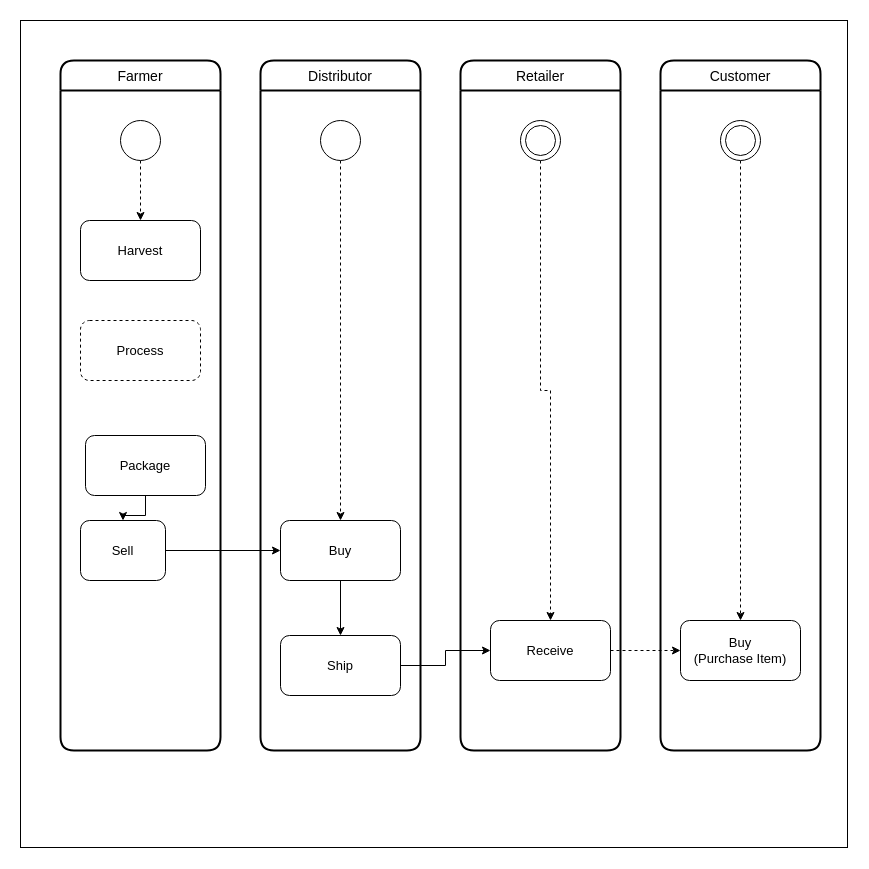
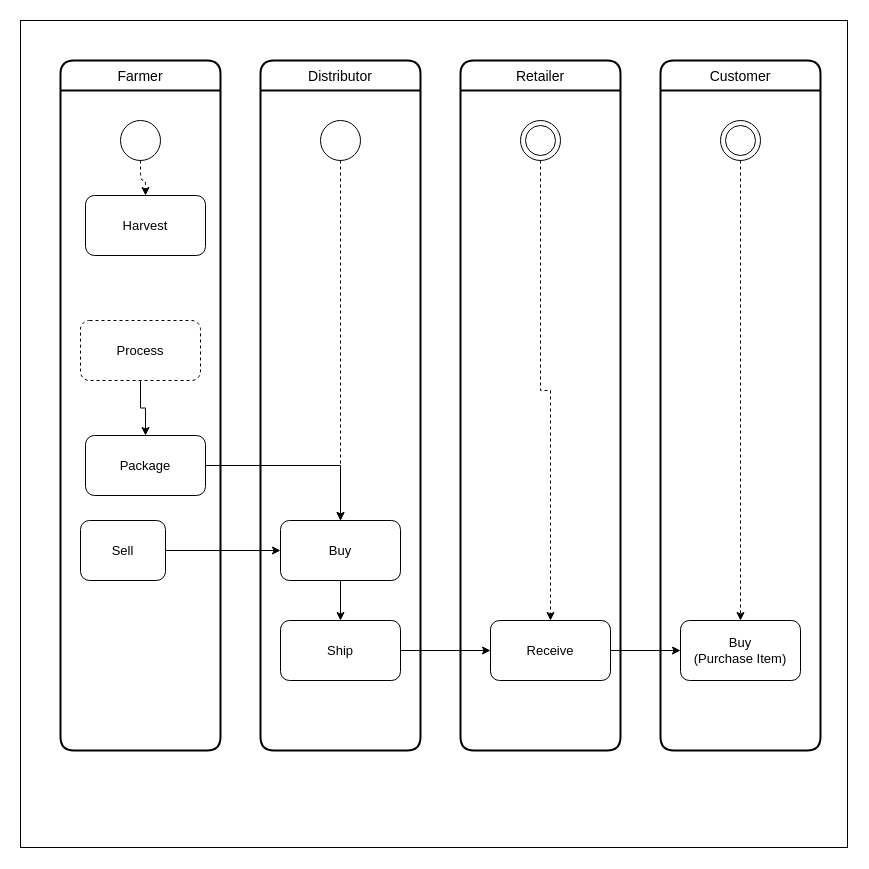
- <mxCell id="9" value="&lt;div&gt;Harvest&lt;/div&gt;" style="whiteSpace=wrap;html=1;fontSize=13;rounded=1;" vertex="1" parent="1"><mxGeometry x="80" y="220" width="120" height="60" as="geometry" /></mxCell>
+ <mxCell id="9" value="&lt;div&gt;Harvest&lt;/div&gt;" style="whiteSpace=wrap;html=1;fontSize=13;rounded=1;" vertex="1" parent="1"><mxGeometry x="85" y="195" width="120" height="60" as="geometry" /></mxCell>
+ <mxCell id="10" style="edgeStyle=orthogonalEdgeStyle;rounded=0;orthogonalLoop=1;jettySize=auto;html=1;entryX=0.5;entryY=0;entryDx=0;entryDy=0;" edge="1" parent="1" source="11" target="13"><mxGeometry relative="1" as="geometry" /></mxCell>
- <mxCell id="12" style="edgeStyle=orthogonalEdgeStyle;rounded=0;orthogonalLoop=1;jettySize=auto;html=1;entryX=0.5;entryY=0;entryDx=0;entryDy=0;" edge="1" parent="1" source="13" target="15"><mxGeometry relative="1" as="geometry" /></mxCell>
+ <mxCell id="12" style="edgeStyle=orthogonalEdgeStyle;rounded=0;orthogonalLoop=1;jettySize=auto;html=1;" edge="1" parent="1" source="13" target="26"><mxGeometry relative="1" as="geometry" /></mxCell>
- <mxCell id="23" style="edgeStyle=orthogonalEdgeStyle;rounded=0;orthogonalLoop=1;jettySize=auto;html=1;entryX=0;entryY=0.5;entryDx=0;entryDy=0;dashed=1;" edge="1" parent="1" source="24" target="16"><mxGeometry relative="1" as="geometry" /></mxCell>
+ <mxCell id="23" style="edgeStyle=orthogonalEdgeStyle;rounded=0;orthogonalLoop=1;jettySize=auto;html=1;entryX=0;entryY=0.5;entryDx=0;entryDy=0;" edge="1" parent="1" source="24" target="16"><mxGeometry relative="1" as="geometry" /></mxCell>
- <mxCell id="28" value="Ship" style="whiteSpace=wrap;html=1;fontSize=13;rounded=1;" vertex="1" parent="1"><mxGeometry x="280" y="635" width="120" height="60" as="geometry" /></mxCell>
+ <mxCell id="28" value="Ship" style="whiteSpace=wrap;html=1;fontSize=13;rounded=1;" vertex="1" parent="1"><mxGeometry x="280" y="620" width="120" height="60" as="geometry" /></mxCell>
